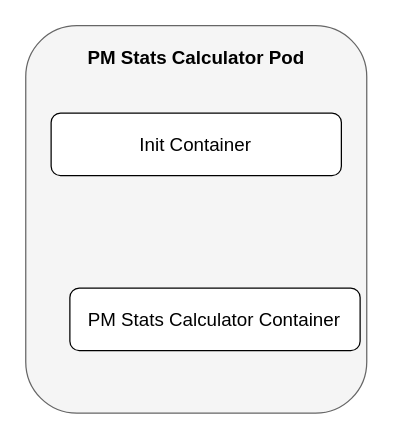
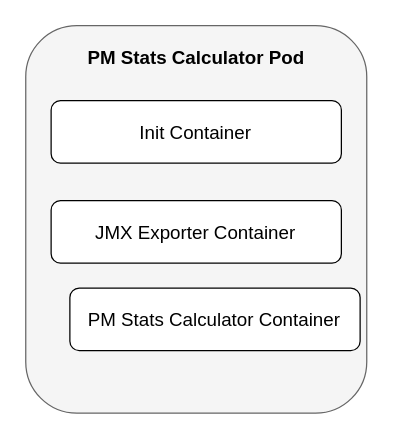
- <mxCell id="6" value="Init Container" style="rounded=1;whiteSpace=wrap;html=1;fontSize=15;" vertex="1" parent="1"><mxGeometry x="40.3" y="90" width="232.2" height="50" as="geometry" /></mxCell>
+ <mxCell id="6" value="Init Container" style="rounded=1;whiteSpace=wrap;html=1;fontSize=15;" vertex="1" parent="1"><mxGeometry x="40.3" y="80" width="232.2" height="50" as="geometry" /></mxCell>
+ <mxCell id="5" value="JMX Exporter Container" style="rounded=1;whiteSpace=wrap;html=1;fontSize=15;" vertex="1" parent="1"><mxGeometry x="40.3" y="160" width="232.2" height="50" as="geometry" /></mxCell>
